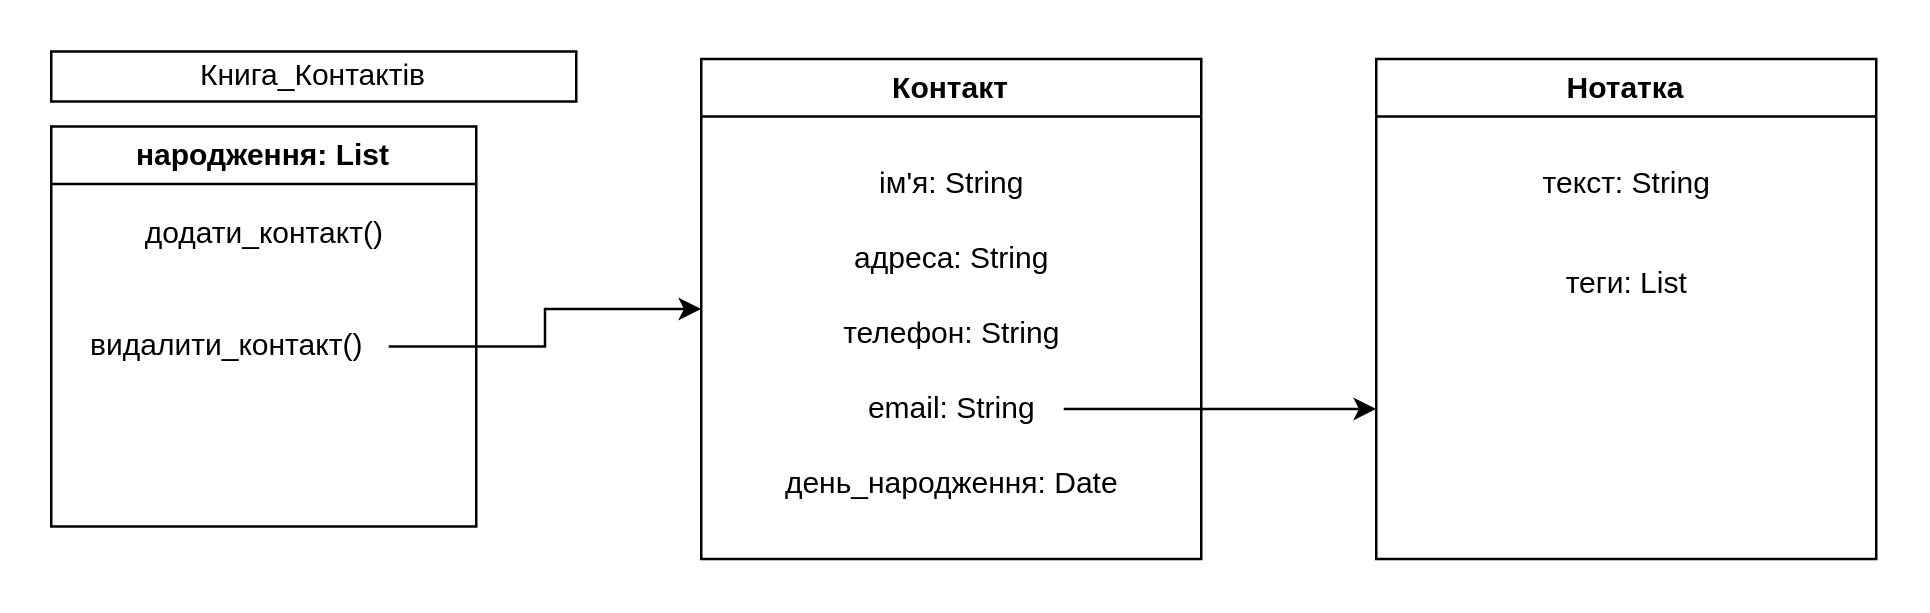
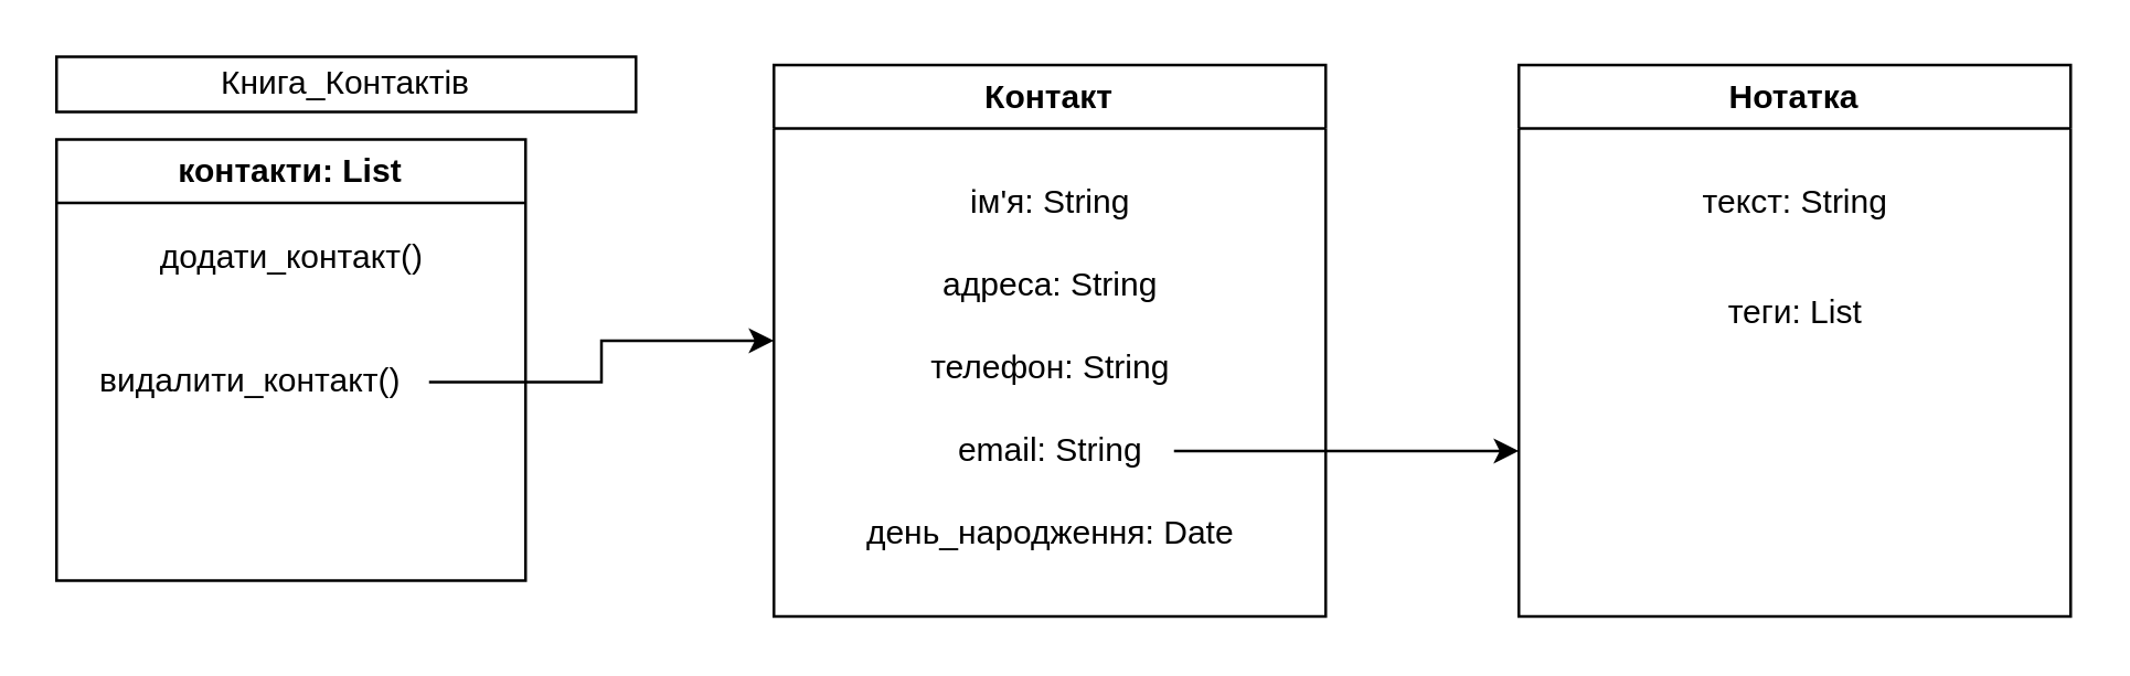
- <mxCell id="3" value="народження: List" style="swimlane;whiteSpace=wrap;html=1;" vertex="1" parent="1"><mxGeometry x="20" y="50" width="170" height="160" as="geometry" /></mxCell>
+ <mxCell id="3" value="контакти: List" style="swimlane;whiteSpace=wrap;html=1;" vertex="1" parent="1"><mxGeometry x="20" y="50" width="170" height="160" as="geometry" /></mxCell>
